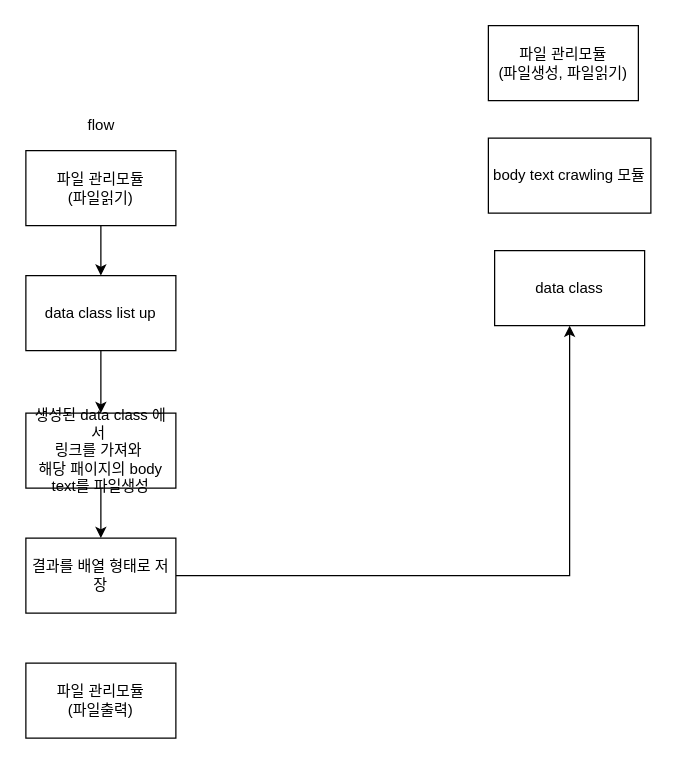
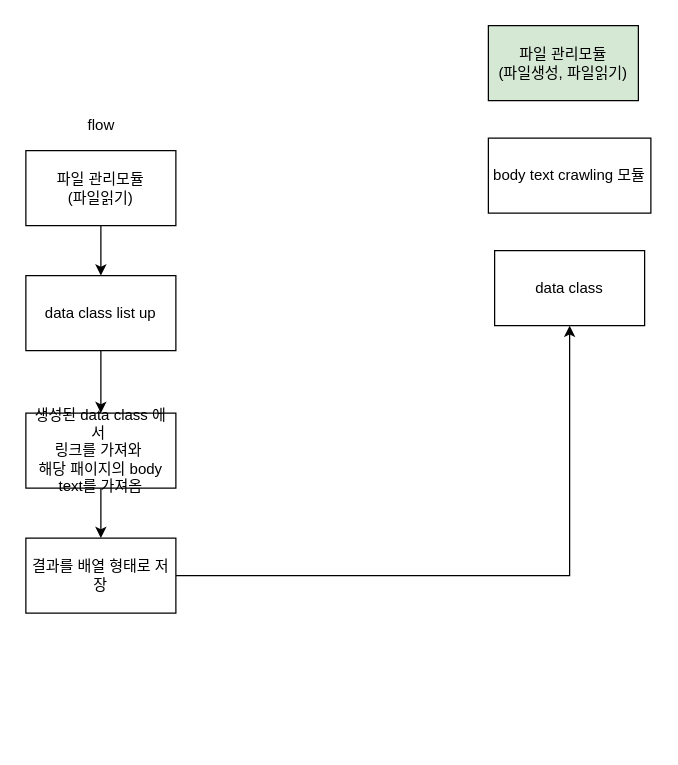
- <mxCell id="2" value="파일 관리모듈&lt;br&gt;(파일생성, 파일읽기)" style="rounded=0;whiteSpace=wrap;html=1;" vertex="1" parent="1"><mxGeometry x="390" y="20" width="120" height="60" as="geometry" /></mxCell>
+ <mxCell id="2" value="파일 관리모듈&lt;br&gt;(파일생성, 파일읽기)" style="rounded=0;whiteSpace=wrap;html=1;fillColor=#d5e8d4;" vertex="1" parent="1"><mxGeometry x="390" y="20" width="120" height="60" as="geometry" /></mxCell>
- <mxCell id="11" value="생성된 data class 에서&amp;nbsp;&lt;br&gt;링크를 가져와&amp;nbsp;&lt;br&gt;해당 패이지의 body text를 파일생성" style="rounded=0;whiteSpace=wrap;html=1;" vertex="1" parent="1"><mxGeometry x="20" y="330" width="120" height="60" as="geometry" /></mxCell>
+ <mxCell id="11" value="생성된 data class 에서&amp;nbsp;&lt;br&gt;링크를 가져와&amp;nbsp;&lt;br&gt;해당 패이지의 body text를 가져옴" style="rounded=0;whiteSpace=wrap;html=1;" vertex="1" parent="1"><mxGeometry x="20" y="330" width="120" height="60" as="geometry" /></mxCell>
- <mxCell id="14" value="&lt;span&gt;파일 관리모듈&lt;/span&gt;&lt;br&gt;&lt;span&gt;(파일출력)&lt;/span&gt;" style="rounded=0;whiteSpace=wrap;html=1;" vertex="1" parent="1"><mxGeometry x="20" y="530" width="120" height="60" as="geometry" /></mxCell>
